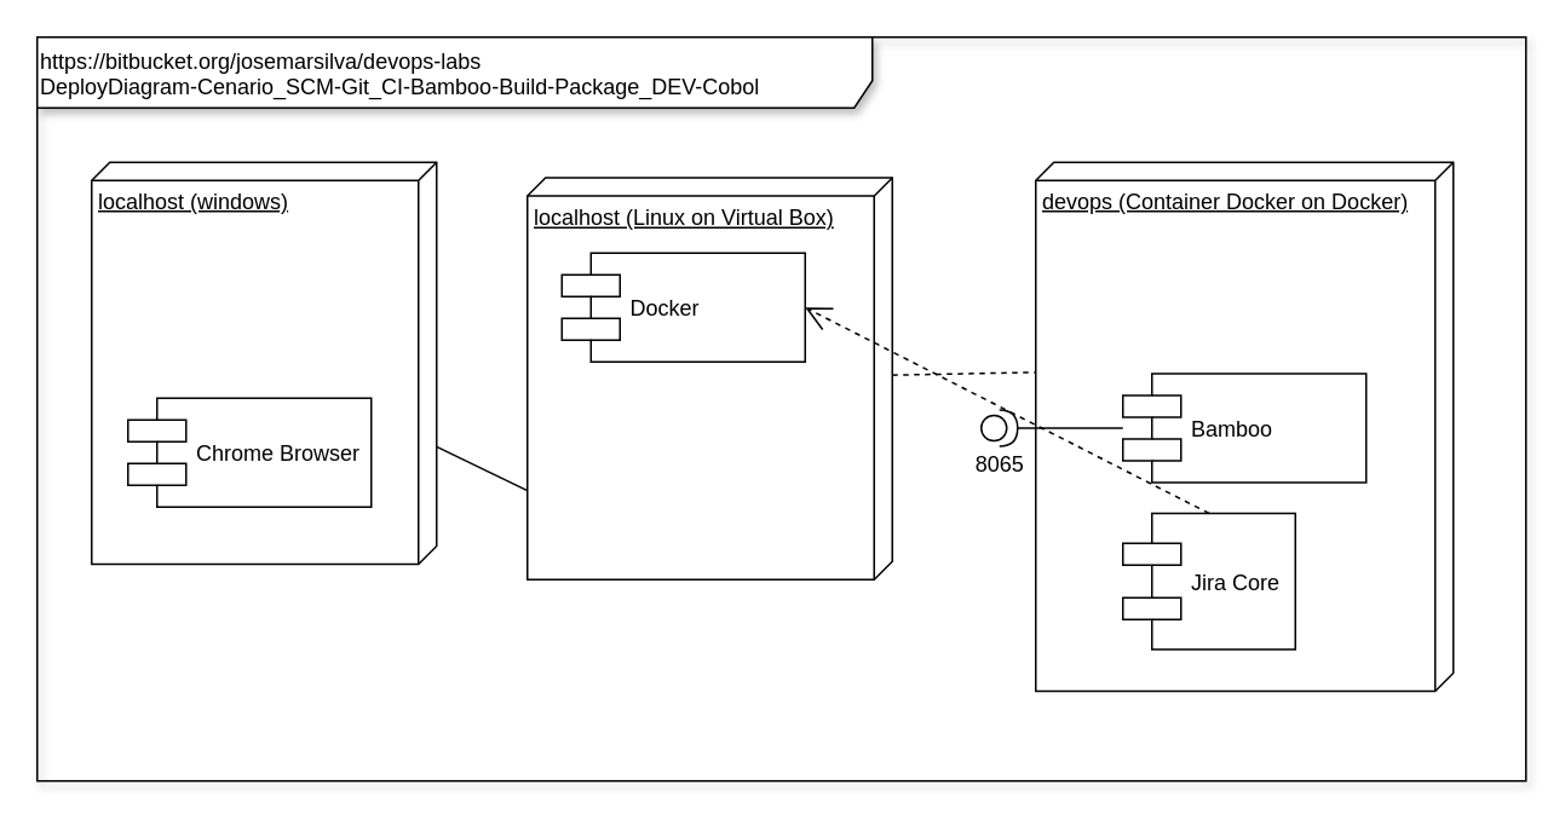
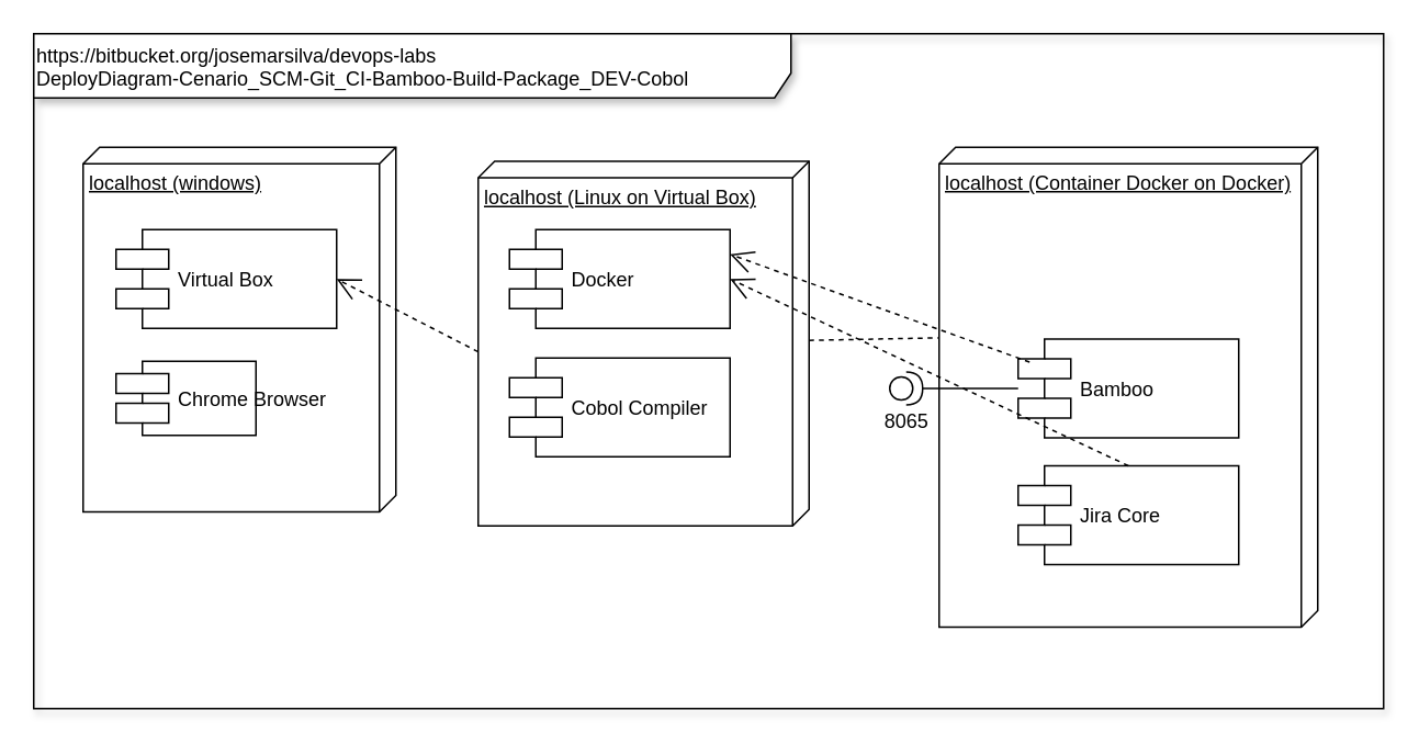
- <mxCell id="11" value="devops (Container Docker on Docker)" style="verticalAlign=top;align=left;spacingTop=8;spacingLeft=2;spacingRight=12;shape=cube;size=10;direction=south;fontStyle=4;html=1;" vertex="1" parent="1"><mxGeometry x="570" y="89" width="230" height="291.5" as="geometry" /></mxCell>
+ <mxCell id="11" value="localhost (Container Docker on Docker)" style="verticalAlign=top;align=left;spacingTop=8;spacingLeft=2;spacingRight=12;shape=cube;size=10;direction=south;fontStyle=4;html=1;" vertex="1" parent="1"><mxGeometry x="570" y="89" width="230" height="291.5" as="geometry" /></mxCell>
+ <mxCell id="5" value="Virtual Box" style="shape=component;align=left;spacingLeft=36;" parent="1" vertex="1"><mxGeometry x="70" y="139" width="134" height="60" as="geometry" /></mxCell>
+ <mxCell id="17" value="" style="endArrow=open;endSize=12;dashed=1;html=1;exitX=0.052;exitY=0.233;exitDx=0;exitDy=0;exitPerimeter=0;entryX=1;entryY=0.25;entryDx=0;entryDy=0;" edge="1" parent="1" source="12" target="8"><mxGeometry width="160" relative="1" as="geometry"><mxPoint x="300" y="223.25" as="sourcePoint" /><mxPoint x="214" y="179" as="targetPoint" /></mxGeometry></mxCell>
+ <mxCell id="9" value="" style="endArrow=open;endSize=12;dashed=1;html=1;exitX=0;exitY=0;exitDx=115.75;exitDy=201;exitPerimeter=0;entryX=1;entryY=0.5;entryDx=0;entryDy=0;" edge="1" parent="1" source="7" target="5"><mxGeometry width="160" relative="1" as="geometry"><mxPoint x="200" y="369" as="sourcePoint" /><mxPoint x="360" y="369" as="targetPoint" /></mxGeometry></mxCell>
+ <mxCell id="16" value="Cobol Compiler" style="shape=component;align=left;spacingLeft=36;" vertex="1" parent="1"><mxGeometry x="309" y="217" width="134" height="60" as="geometry" /></mxCell>
- <mxCell id="10" value="Chrome Browser" style="shape=component;align=left;spacingLeft=36;" vertex="1" parent="1"><mxGeometry x="70" y="219" width="134" height="60" as="geometry" /></mxCell>
+ <mxCell id="10" value="Chrome Browser" style="shape=component;align=left;spacingLeft=36;" vertex="1" parent="1"><mxGeometry x="70" y="219" width="85" height="45" as="geometry" /></mxCell>
- <mxCell id="3" style="rounded=0;orthogonalLoop=1;jettySize=auto;html=1;entryX=0.783;entryY=0.99;entryDx=0;entryDy=0;entryPerimeter=0;endArrow=none;endFill=0;" edge="1" parent="1" source="4" target="7"><mxGeometry relative="1" as="geometry" /></mxCell>
- <mxCell id="15" value="Jira Core" style="shape=component;align=left;spacingLeft=36;" vertex="1" parent="1"><mxGeometry x="618" y="282.5" width="95" height="75" as="geometry" /></mxCell>
+ <mxCell id="15" value="Jira Core" style="shape=component;align=left;spacingLeft=36;" vertex="1" parent="1"><mxGeometry x="618" y="282.5" width="134" height="60" as="geometry" /></mxCell>
